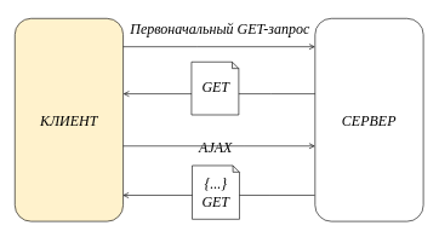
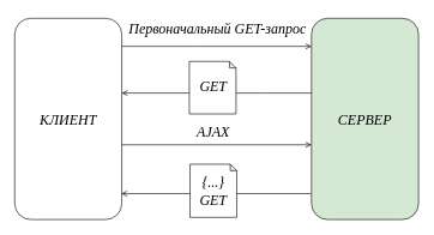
- <mxCell id="2" value="КЛИЕНТ" style="rounded=1;whiteSpace=wrap;html=1;fontFamily=Gost type A regular;fontStyle=2;fontSource=https%3A%2F%2Fwebfonts.pro%2Flight-fonts%2F123-gost_type_a.html;fontSize=20;fillColor=#fff2cc;" parent="1" vertex="1"><mxGeometry x="20" y="25" width="149" height="280" as="geometry" /></mxCell>
+ <mxCell id="2" value="КЛИЕНТ" style="rounded=1;whiteSpace=wrap;html=1;fontFamily=Gost type A regular;fontStyle=2;fontSource=https%3A%2F%2Fwebfonts.pro%2Flight-fonts%2F123-gost_type_a.html;fontSize=20;" parent="1" vertex="1"><mxGeometry x="20" y="25" width="149" height="280" as="geometry" /></mxCell>
- <mxCell id="3" value="СЕРВЕР" style="rounded=1;whiteSpace=wrap;html=1;fontFamily=Gost type A regular;fontStyle=2;fontSource=https%3A%2F%2Fwebfonts.pro%2Flight-fonts%2F123-gost_type_a.html;fontSize=20;" parent="1" vertex="1"><mxGeometry x="433" y="25" width="149" height="280" as="geometry" /></mxCell>
+ <mxCell id="3" value="СЕРВЕР" style="rounded=1;whiteSpace=wrap;html=1;fontFamily=Gost type A regular;fontStyle=2;fontSource=https%3A%2F%2Fwebfonts.pro%2Flight-fonts%2F123-gost_type_a.html;fontSize=20;fillColor=#d5e8d4;" parent="1" vertex="1"><mxGeometry x="433" y="25" width="149" height="280" as="geometry" /></mxCell>
- <mxCell id="7" value="AJAX" style="text;html=1;align=center;verticalAlign=middle;resizable=0;points=[];autosize=1;strokeColor=none;fillColor=none;fontFamily=Gost type A regular;fontStyle=2;fontSource=https%3A%2F%2Fwebfonts.pro%2Flight-fonts%2F123-gost_type_a.html;fontSize=20;" parent="1" vertex="1"><mxGeometry x="264" y="185" width="64" height="36" as="geometry" /></mxCell>
+ <mxCell id="7" value="AJAX" style="text;html=1;align=center;verticalAlign=middle;resizable=0;points=[];autosize=1;strokeColor=none;fillColor=none;fontFamily=Gost type A regular;fontStyle=2;fontSource=https%3A%2F%2Fwebfonts.pro%2Flight-fonts%2F123-gost_type_a.html;fontSize=20;" parent="1" vertex="1"><mxGeometry x="264" y="165" width="64" height="36" as="geometry" /></mxCell>
